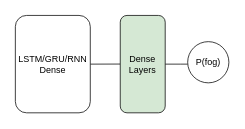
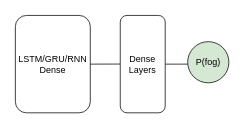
- <mxCell id="6" value="P(fog)" style="ellipse;whiteSpace=wrap;html=1;aspect=fixed;" vertex="1" parent="1"><mxGeometry x="250" y="55" width="55" height="55" as="geometry" /></mxCell>
+ <mxCell id="6" value="P(fog)" style="ellipse;whiteSpace=wrap;html=1;aspect=fixed;fillColor=#d5e8d4;" vertex="1" parent="1"><mxGeometry x="250" y="55" width="55" height="55" as="geometry" /></mxCell>
- <mxCell id="5" value="Dense Layers" style="rounded=1;whiteSpace=wrap;html=1;fillColor=#d5e8d4;" vertex="1" parent="1"><mxGeometry x="160" y="20" width="60" height="130" as="geometry" /></mxCell>
+ <mxCell id="5" value="Dense Layers" style="rounded=1;whiteSpace=wrap;html=1;" vertex="1" parent="1"><mxGeometry x="160" y="20" width="60" height="130" as="geometry" /></mxCell>
